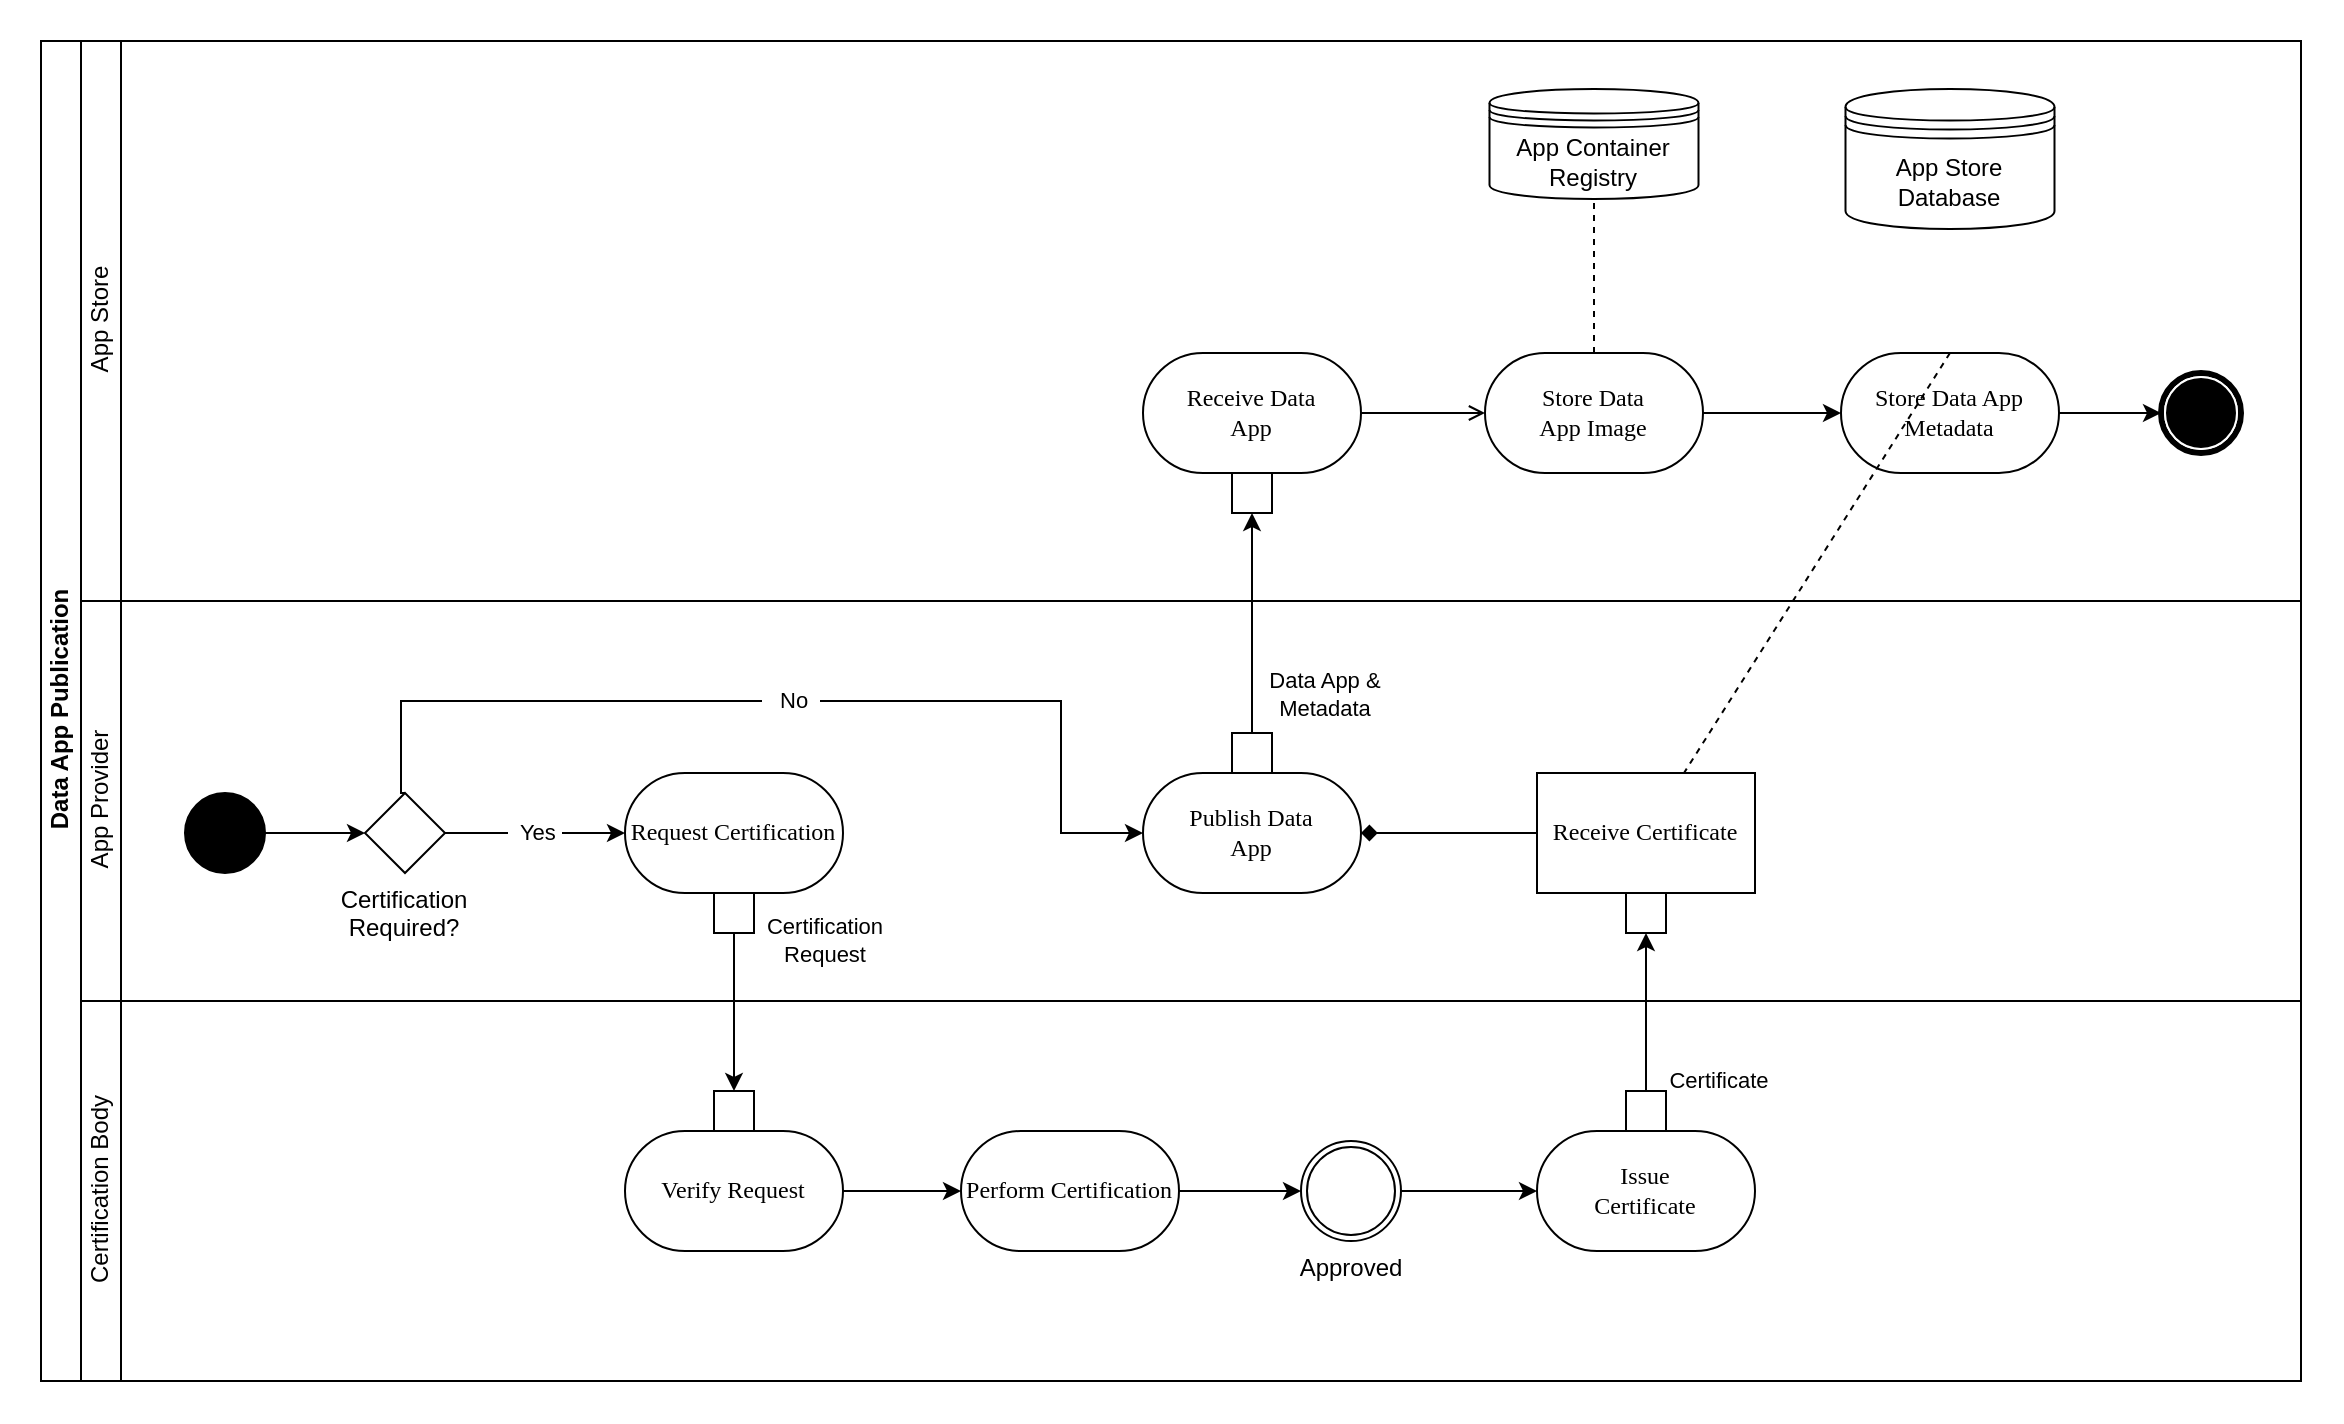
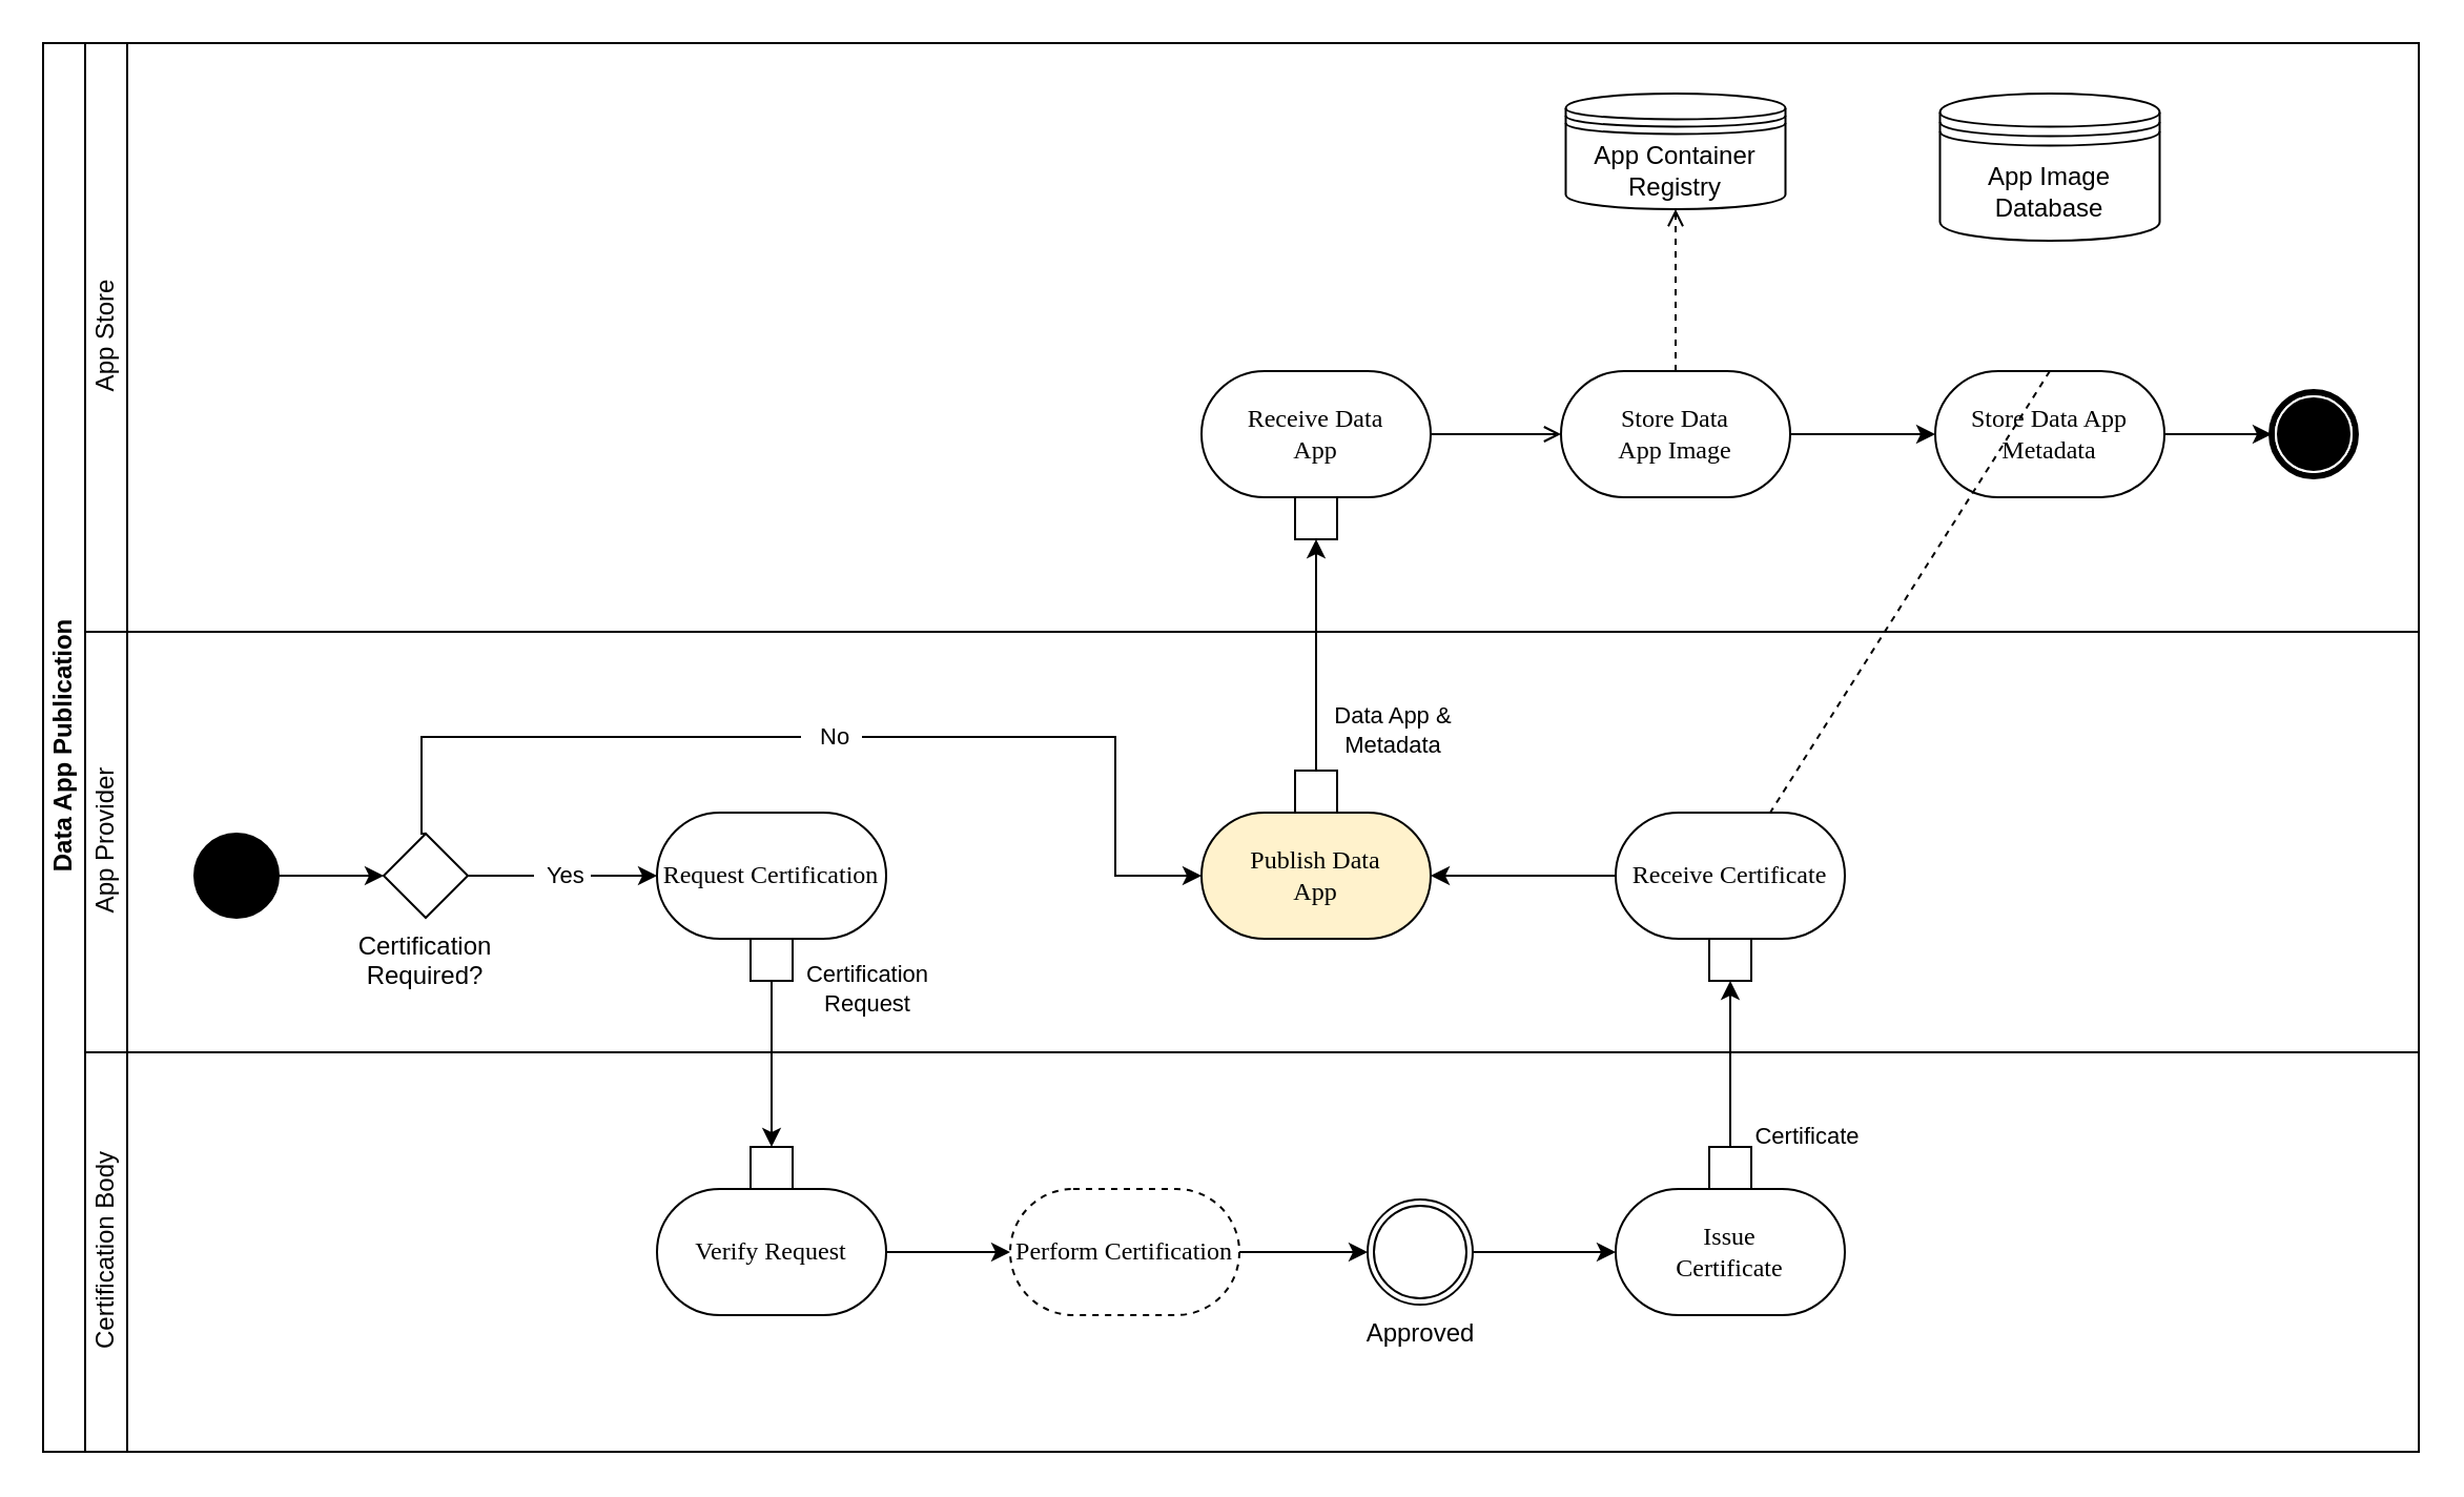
- <mxCell id="18" value="App Store Database" style="shape=datastore;whiteSpace=wrap;html=1;" vertex="1" parent="7"><mxGeometry x="882.25" y="24" width="104.5" height="70" as="geometry" /></mxCell>
+ <mxCell id="18" value="App Image Database" style="shape=datastore;whiteSpace=wrap;html=1;" vertex="1" parent="7"><mxGeometry x="882.25" y="24" width="104.5" height="70" as="geometry" /></mxCell>
- <mxCell id="9" style="rounded=0;orthogonalLoop=1;jettySize=auto;html=1;entryX=0.5;entryY=1;entryDx=0;entryDy=0;dashed=1;endArrow=none;endFill=0;exitX=0.5;exitY=0;exitDx=0;exitDy=0;" edge="1" parent="7" source="15" target="19"><mxGeometry relative="1" as="geometry"><mxPoint x="462" y="186" as="targetPoint" /></mxGeometry></mxCell>
+ <mxCell id="9" style="rounded=0;orthogonalLoop=1;jettySize=auto;html=1;entryX=0.5;entryY=1;entryDx=0;entryDy=0;dashed=1;endArrow=open;endFill=0;exitX=0.5;exitY=0;exitDx=0;exitDy=0;" edge="1" parent="7" source="15" target="19"><mxGeometry relative="1" as="geometry"><mxPoint x="462" y="186" as="targetPoint" /></mxGeometry></mxCell>
- <mxCell id="29" value="&lt;div&gt;Publish Data&lt;/div&gt;&lt;div&gt;App&lt;/div&gt;" style="rounded=1;whiteSpace=wrap;html=1;shadow=0;comic=0;labelBackgroundColor=none;strokeWidth=1;fontFamily=Verdana;fontSize=12;align=center;arcSize=50;" vertex="1" parent="21"><mxGeometry x="531" y="86" width="109" height="60" as="geometry" /></mxCell>
+ <mxCell id="29" value="&lt;div&gt;Publish Data&lt;/div&gt;&lt;div&gt;App&lt;/div&gt;" style="rounded=1;whiteSpace=wrap;html=1;shadow=0;comic=0;labelBackgroundColor=none;strokeWidth=1;fontFamily=Verdana;fontSize=12;align=center;arcSize=50;fillColor=#fff2cc;" vertex="1" parent="21"><mxGeometry x="531" y="86" width="109" height="60" as="geometry" /></mxCell>
- <mxCell id="27" style="edgeStyle=orthogonalEdgeStyle;rounded=0;orthogonalLoop=1;jettySize=auto;html=1;entryX=1;entryY=0.5;entryDx=0;entryDy=0;endArrow=diamond;" edge="1" parent="21" source="28" target="29"><mxGeometry relative="1" as="geometry" /></mxCell>
+ <mxCell id="27" style="edgeStyle=orthogonalEdgeStyle;rounded=0;orthogonalLoop=1;jettySize=auto;html=1;entryX=1;entryY=0.5;entryDx=0;entryDy=0;" edge="1" parent="21" source="28" target="29"><mxGeometry relative="1" as="geometry" /></mxCell>
- <mxCell id="28" value="Receive Certificate" style="whiteSpace=wrap;html=1;shadow=0;comic=0;labelBackgroundColor=none;strokeWidth=1;fontFamily=Verdana;fontSize=12;align=center;arcSize=50;rounded=0;" vertex="1" parent="21"><mxGeometry x="728" y="86" width="109" height="60" as="geometry" /></mxCell>
+ <mxCell id="28" value="Receive Certificate" style="rounded=1;whiteSpace=wrap;html=1;shadow=0;comic=0;labelBackgroundColor=none;strokeWidth=1;fontFamily=Verdana;fontSize=12;align=center;arcSize=50;" vertex="1" parent="21"><mxGeometry x="728" y="86" width="109" height="60" as="geometry" /></mxCell>
- <mxCell id="48" value="Perform Certification" style="rounded=1;whiteSpace=wrap;html=1;shadow=0;comic=0;labelBackgroundColor=none;strokeWidth=1;fontFamily=Verdana;fontSize=12;align=center;arcSize=50;" vertex="1" parent="35"><mxGeometry x="440" y="65" width="109" height="60" as="geometry" /></mxCell>
+ <mxCell id="48" value="Perform Certification" style="rounded=1;whiteSpace=wrap;html=1;shadow=0;comic=0;labelBackgroundColor=none;strokeWidth=1;fontFamily=Verdana;fontSize=12;align=center;arcSize=50;dashed=1;" vertex="1" parent="35"><mxGeometry x="440" y="65" width="109" height="60" as="geometry" /></mxCell>
